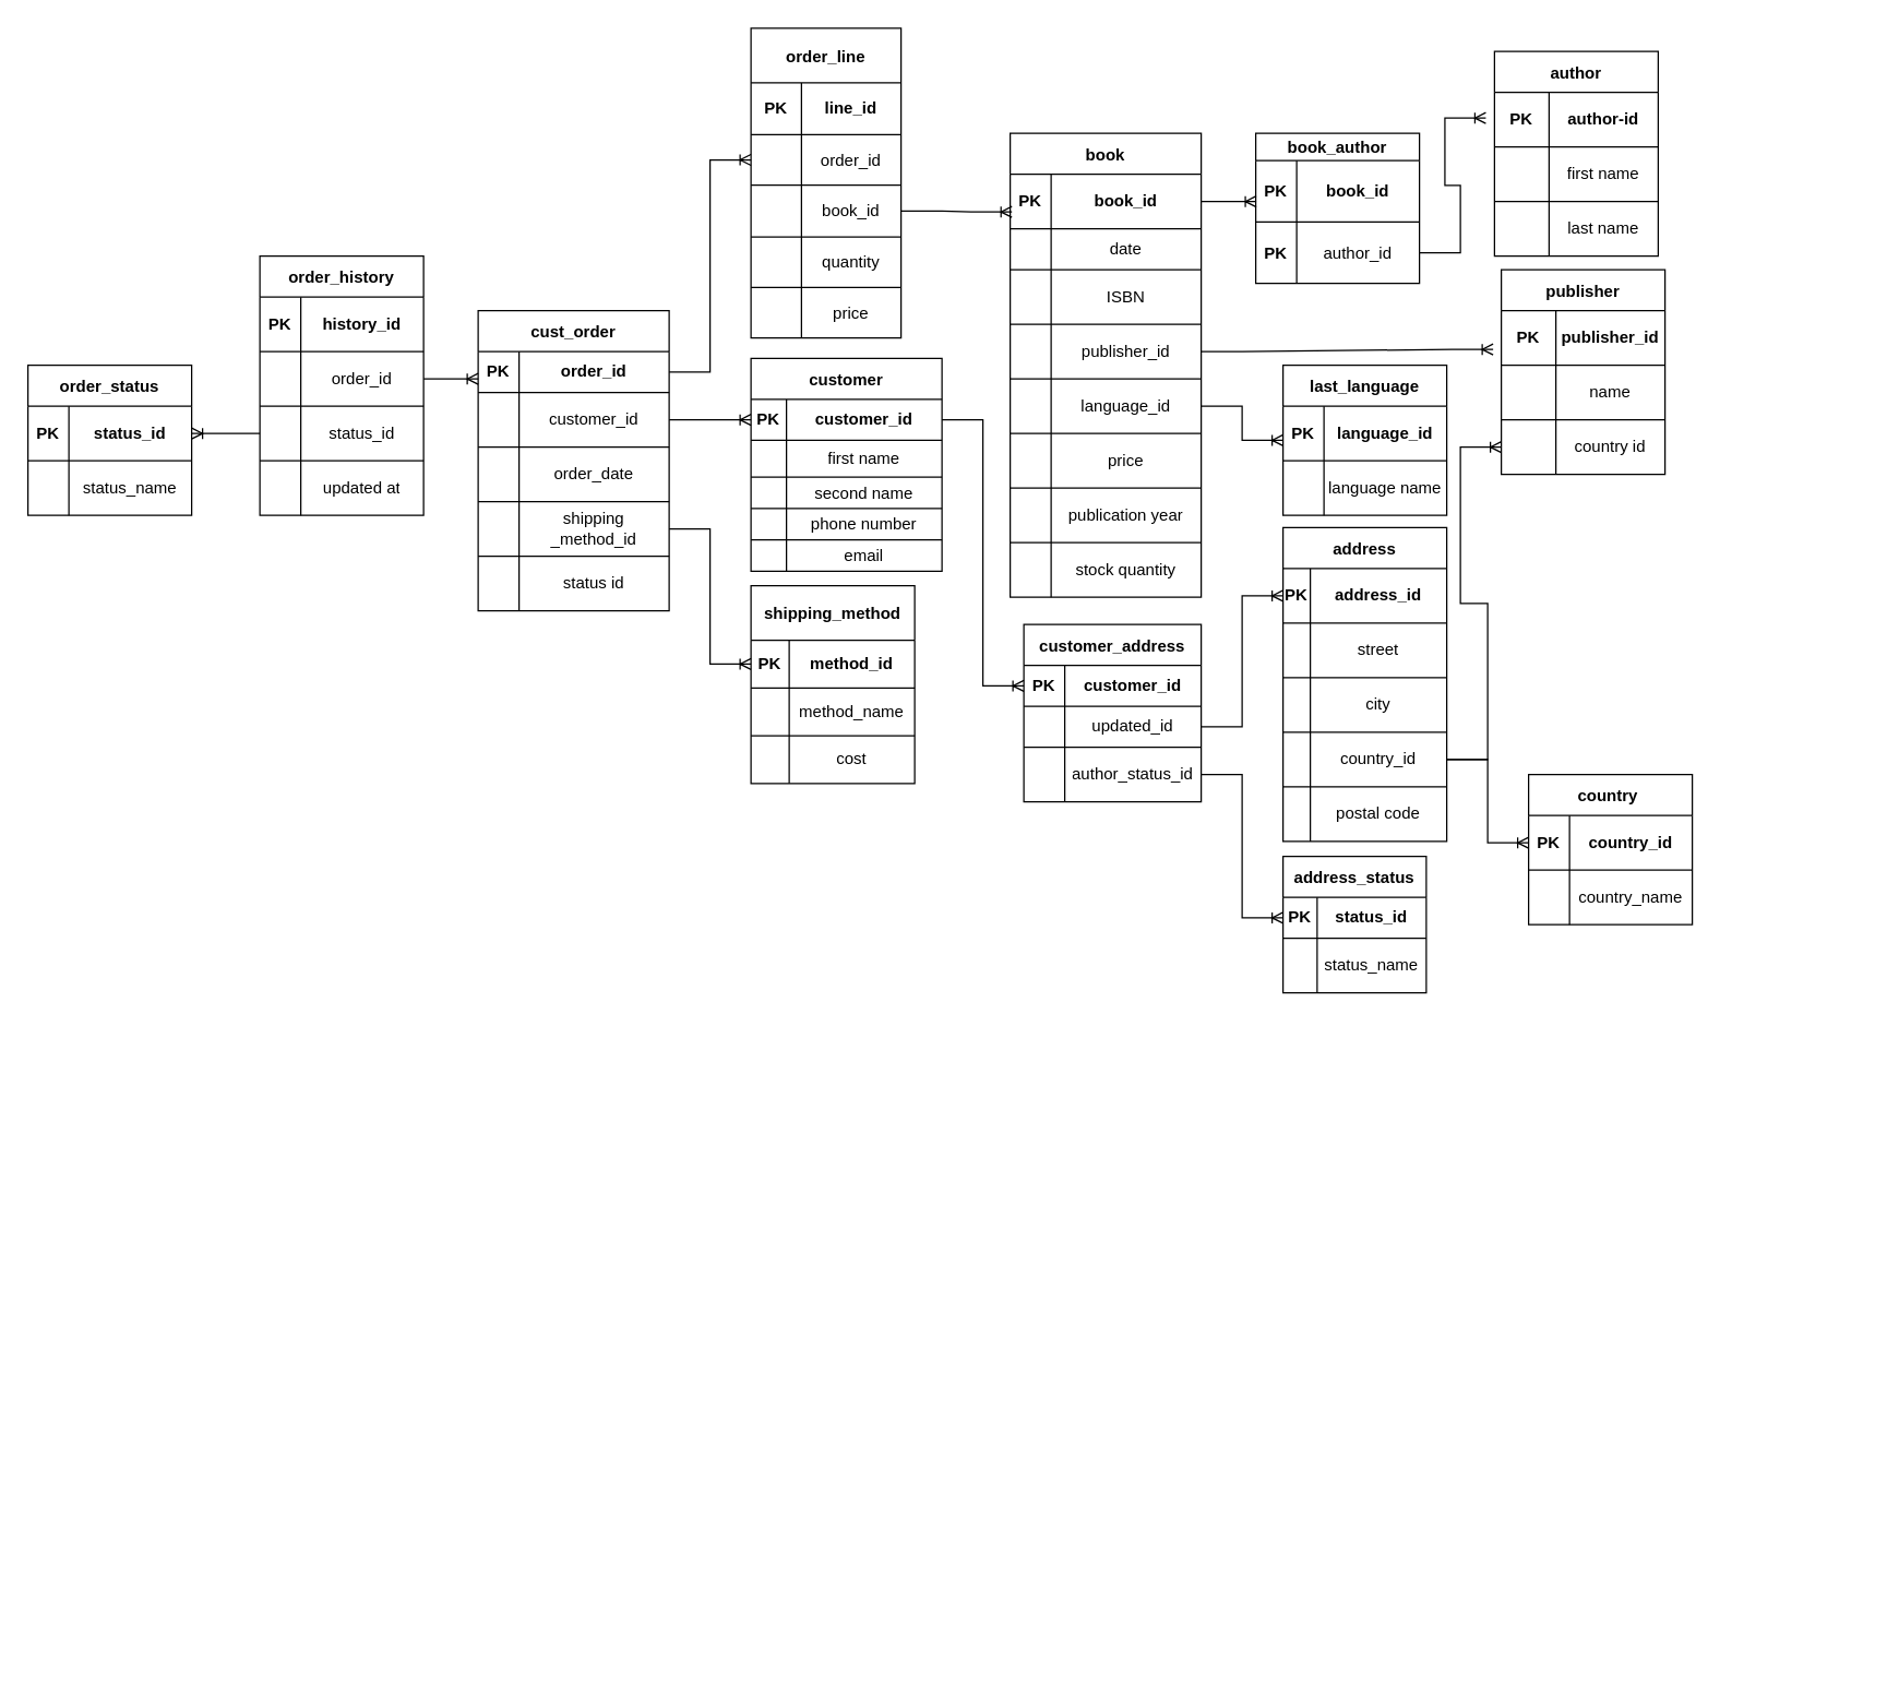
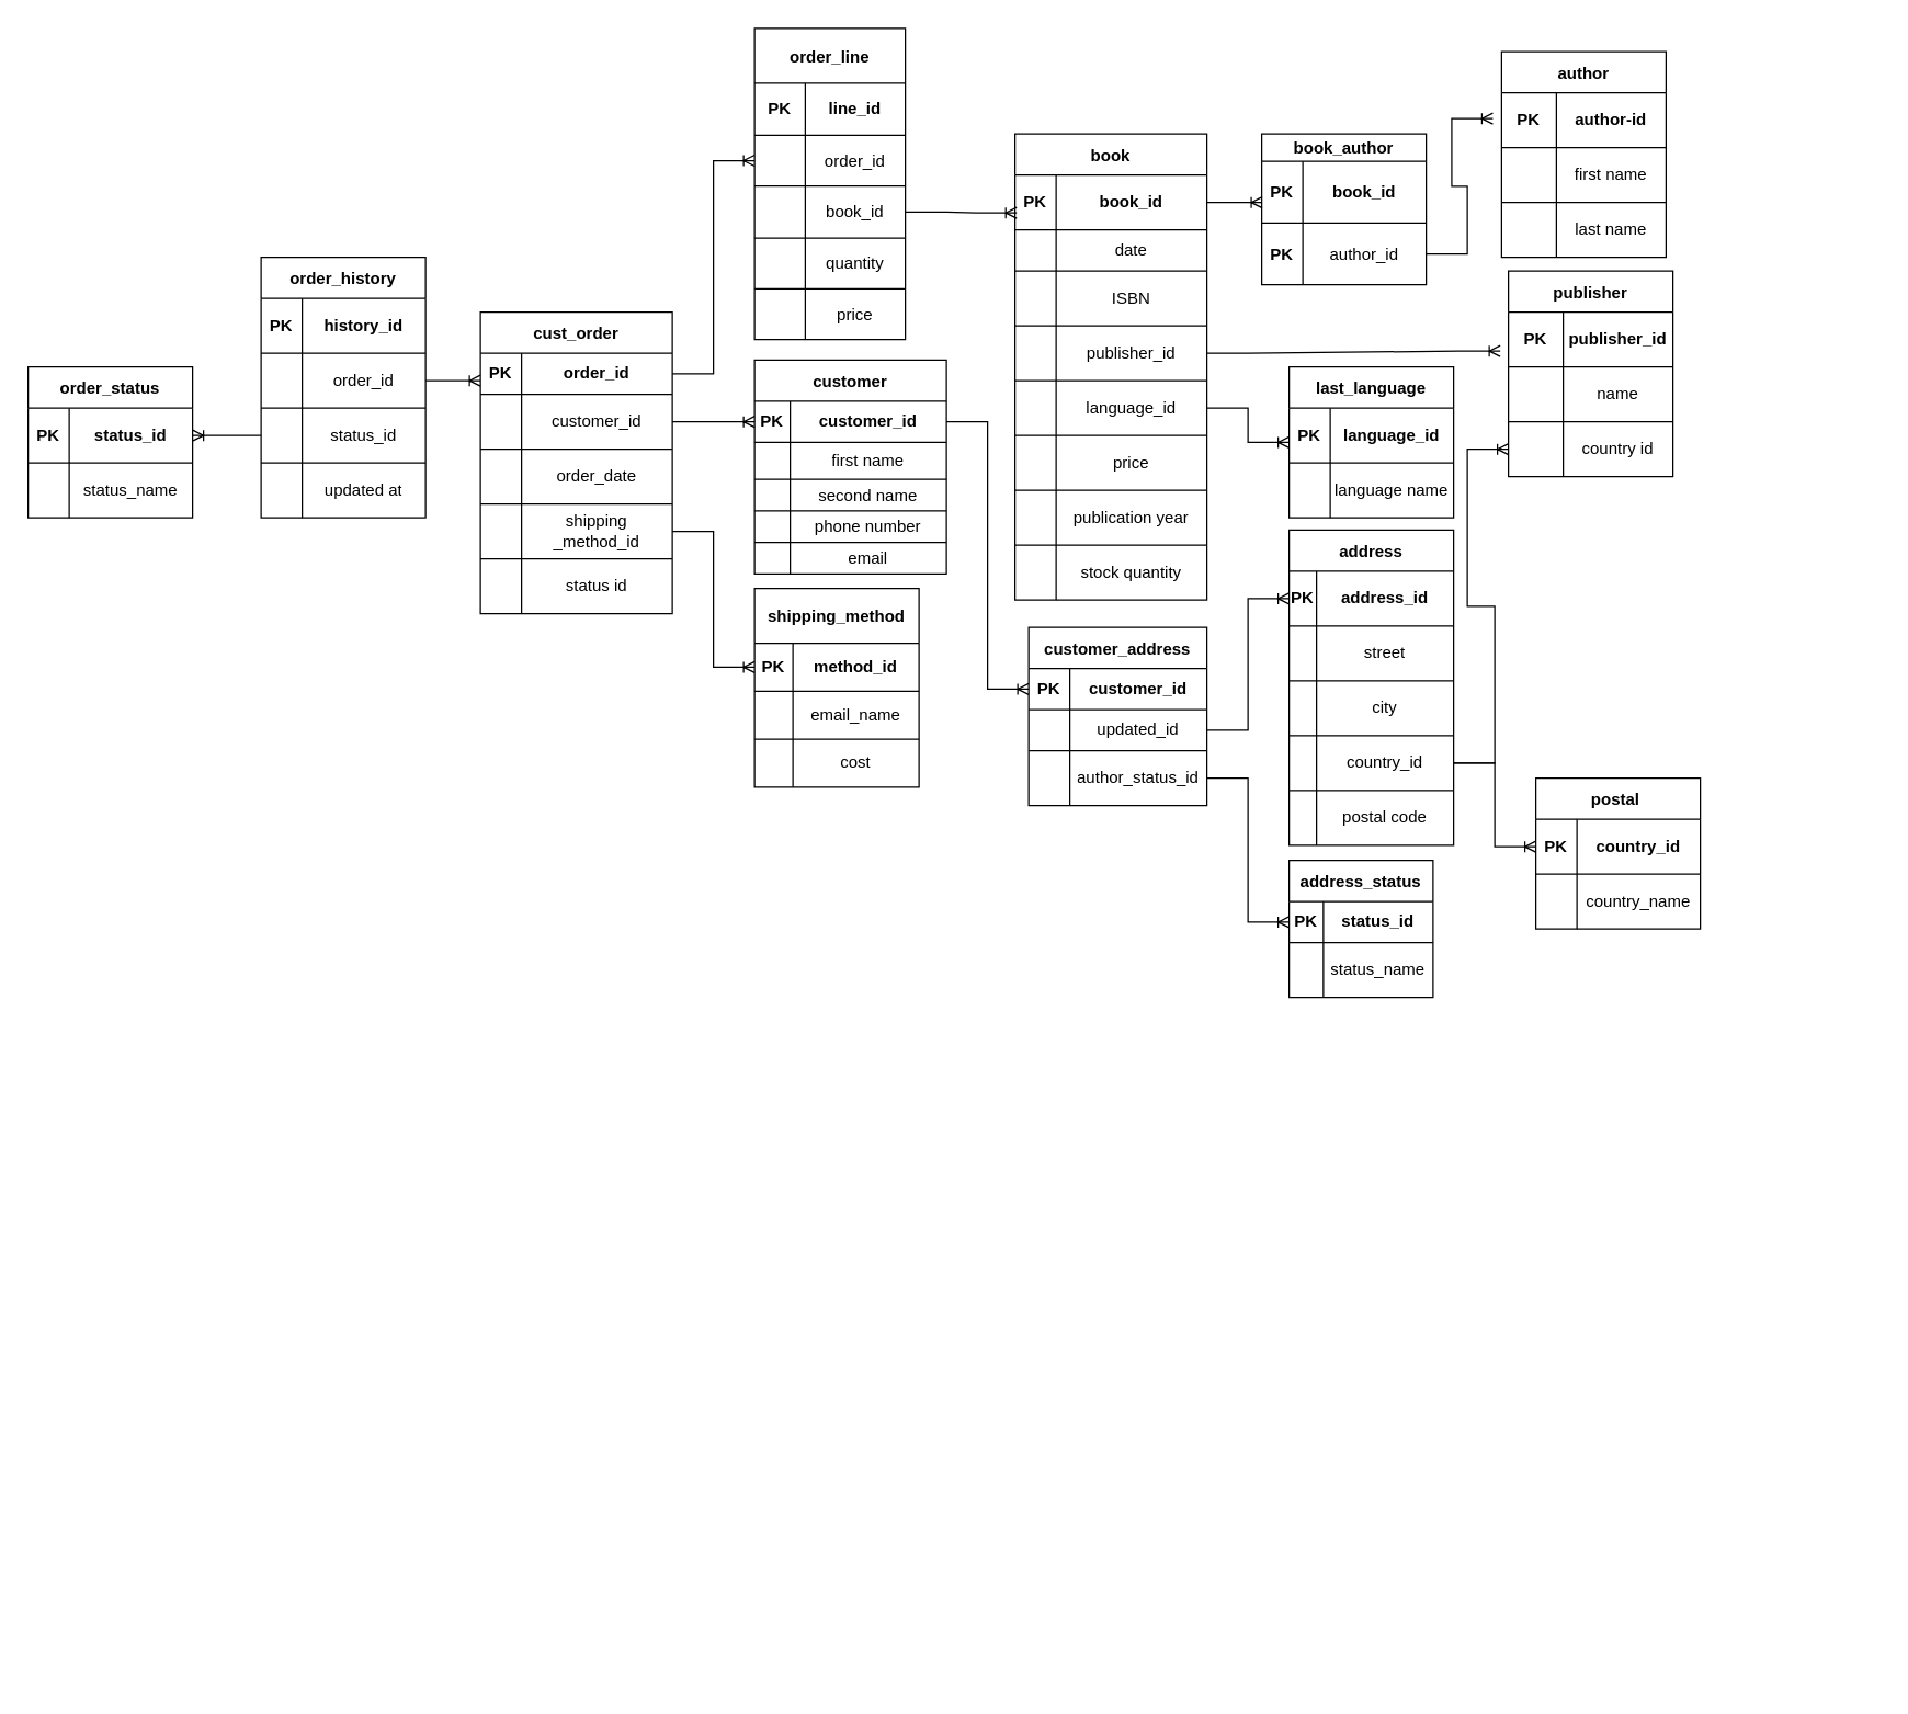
- <mxCell id="139" value="method_name" style="shape=partialRectangle;html=1;whiteSpace=wrap;connectable=0;strokeColor=inherit;overflow=hidden;fillColor=none;top=0;left=0;bottom=0;right=0;pointerEvents=1;" parent="137" vertex="1"><mxGeometry x="28" width="92" height="35" as="geometry"><mxRectangle width="92" height="35" as="alternateBounds" /></mxGeometry></mxCell>
+ <mxCell id="139" value="email_name" style="shape=partialRectangle;html=1;whiteSpace=wrap;connectable=0;strokeColor=inherit;overflow=hidden;fillColor=none;top=0;left=0;bottom=0;right=0;pointerEvents=1;" parent="137" vertex="1"><mxGeometry x="28" width="92" height="35" as="geometry"><mxRectangle width="92" height="35" as="alternateBounds" /></mxGeometry></mxCell>
- <mxCell id="94" value="country " style="shape=table;startSize=30;container=1;collapsible=0;childLayout=tableLayout;fontStyle=1" parent="1" vertex="1"><mxGeometry x="1120" y="567" width="120" height="110" as="geometry" /></mxCell>
+ <mxCell id="94" value="postal " style="shape=table;startSize=30;container=1;collapsible=0;childLayout=tableLayout;fontStyle=1" parent="1" vertex="1"><mxGeometry x="1120" y="567" width="120" height="110" as="geometry" /></mxCell>
